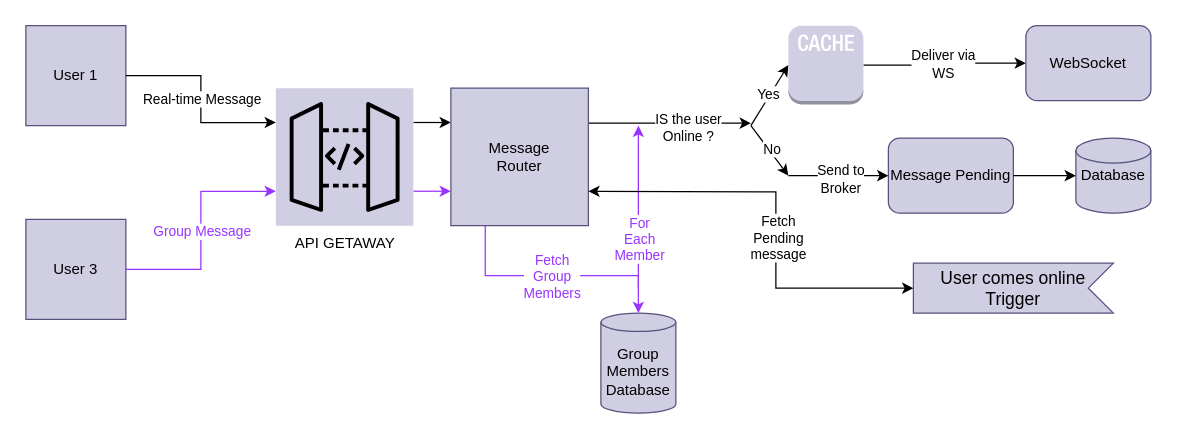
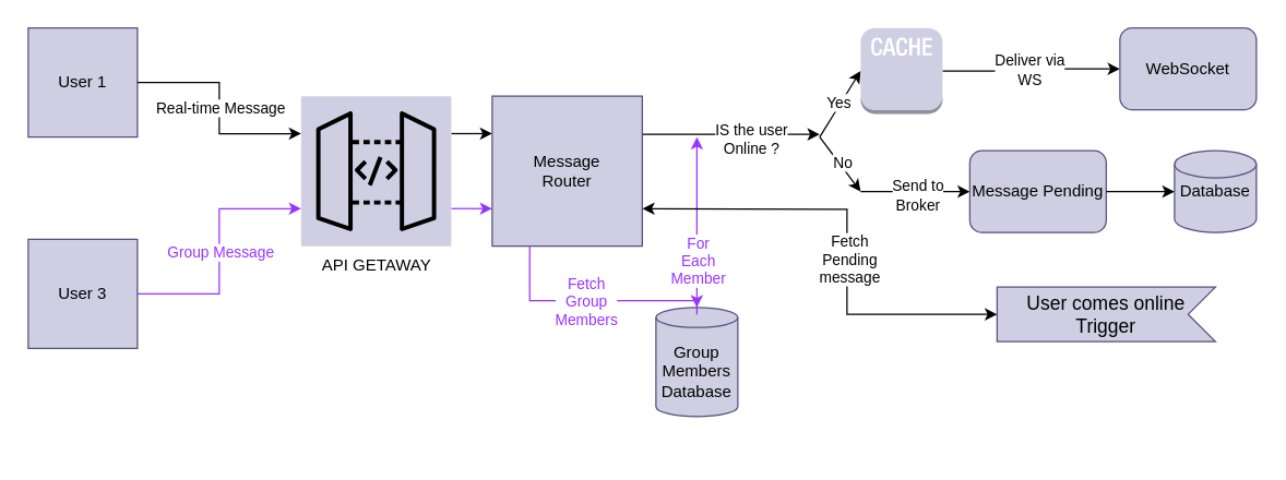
- <mxCell id="28" value="Group&lt;br&gt;Members&lt;br&gt;Database" style="shape=cylinder3;whiteSpace=wrap;html=1;boundedLbl=1;backgroundOutline=1;size=7.345;fillColor=#d0cee2;strokeColor=#56517e;" vertex="1" parent="1"><mxGeometry x="480" y="250" width="60" height="80" as="geometry" /></mxCell>
+ <mxCell id="28" value="Group&lt;br&gt;Members&lt;br&gt;Database" style="shape=cylinder3;whiteSpace=wrap;html=1;boundedLbl=1;backgroundOutline=1;size=7.345;fillColor=#d0cee2;strokeColor=#56517e;" vertex="1" parent="1"><mxGeometry x="480" y="225" width="60" height="80" as="geometry" /></mxCell>
